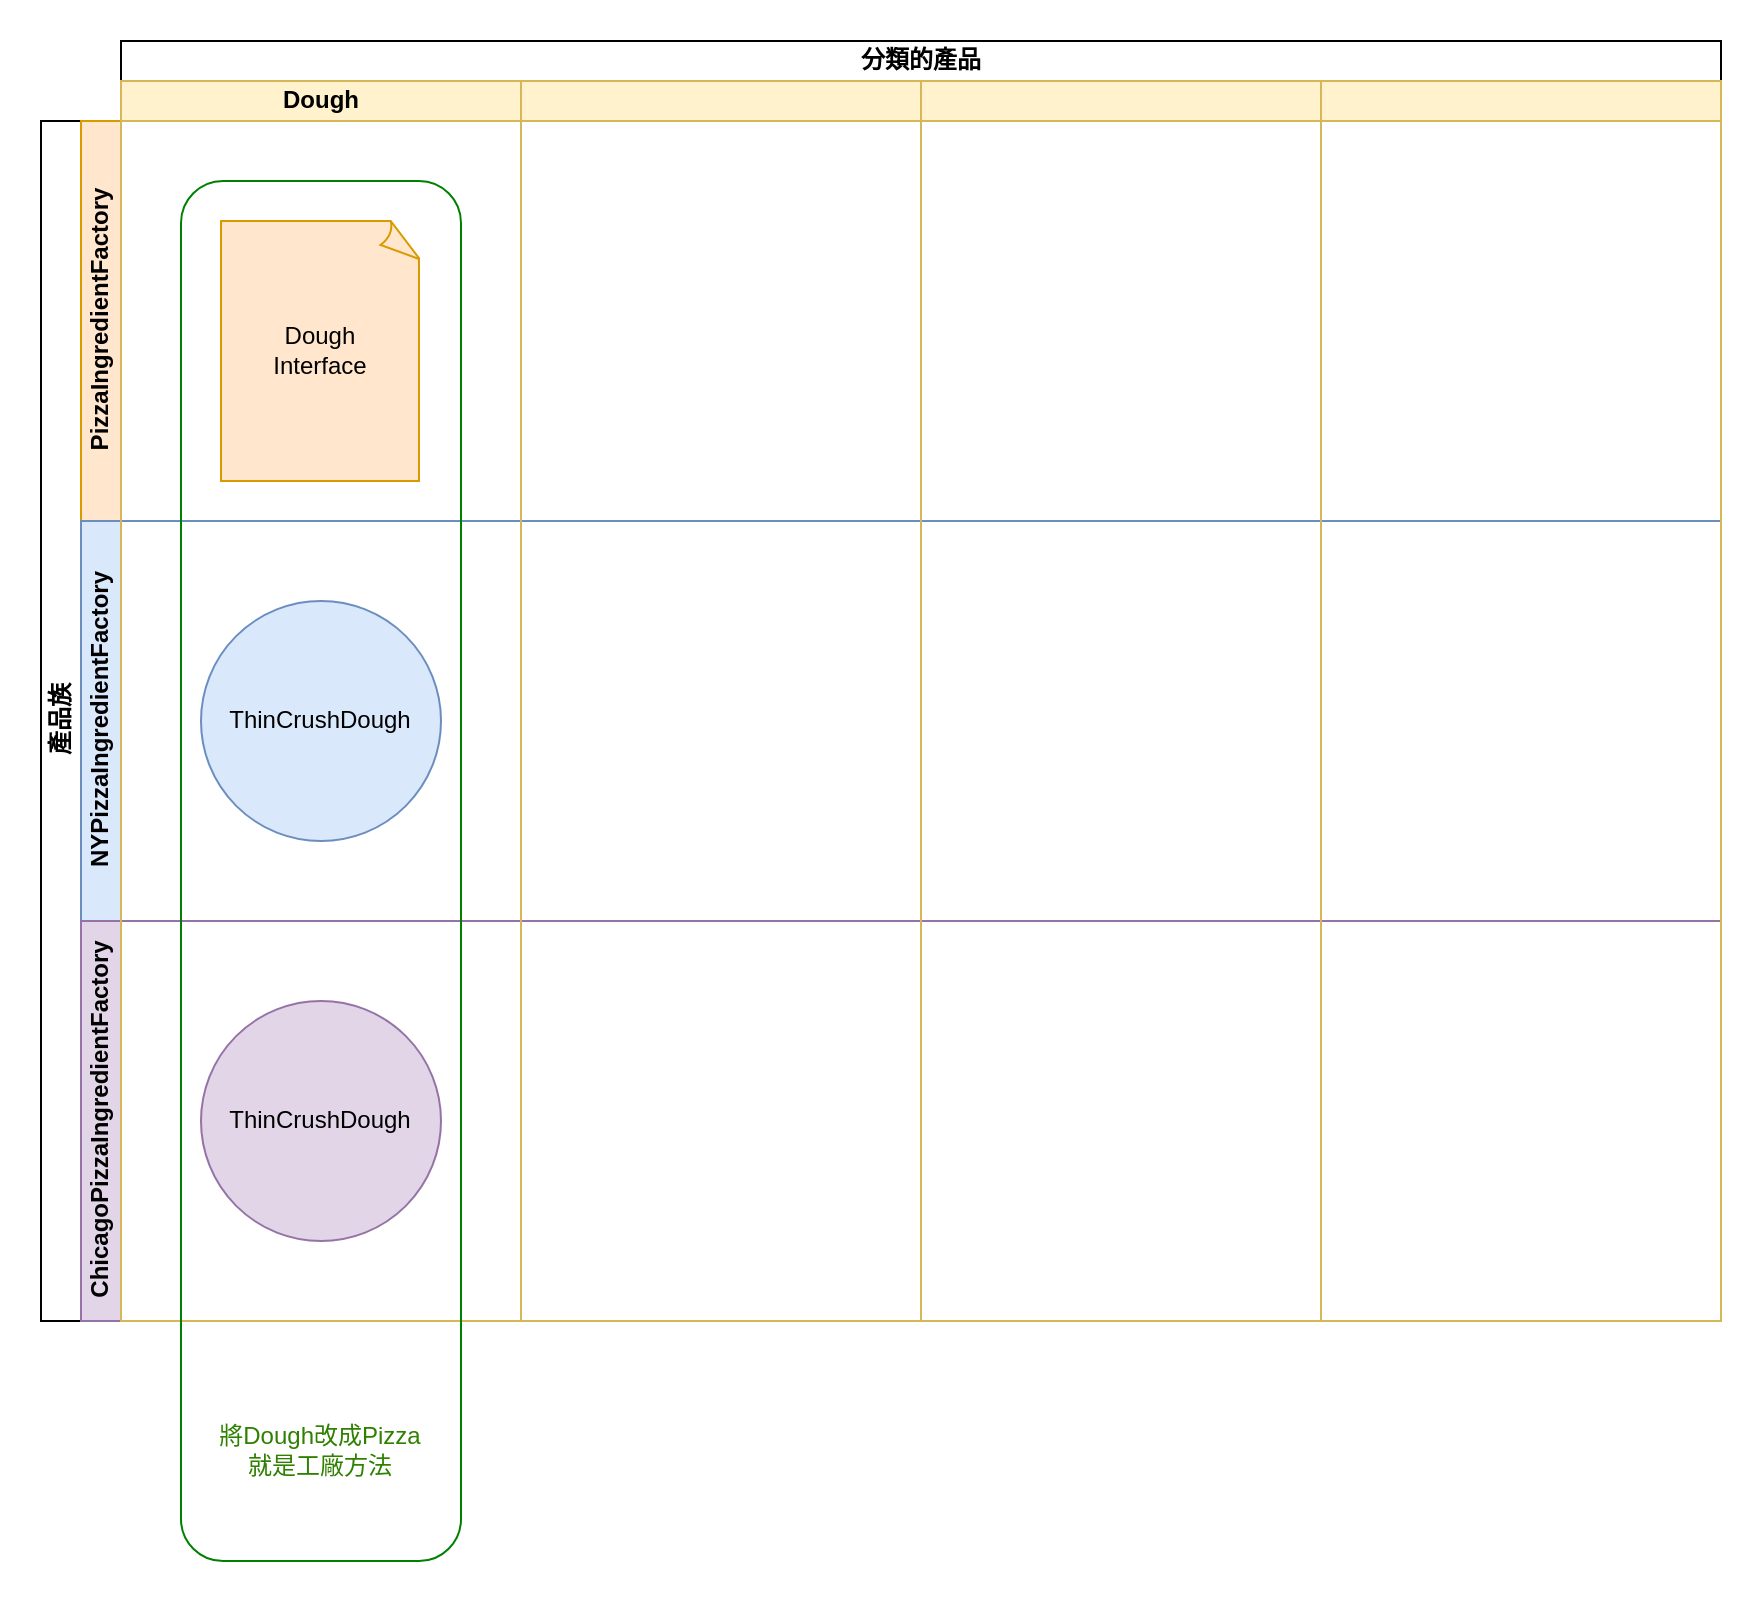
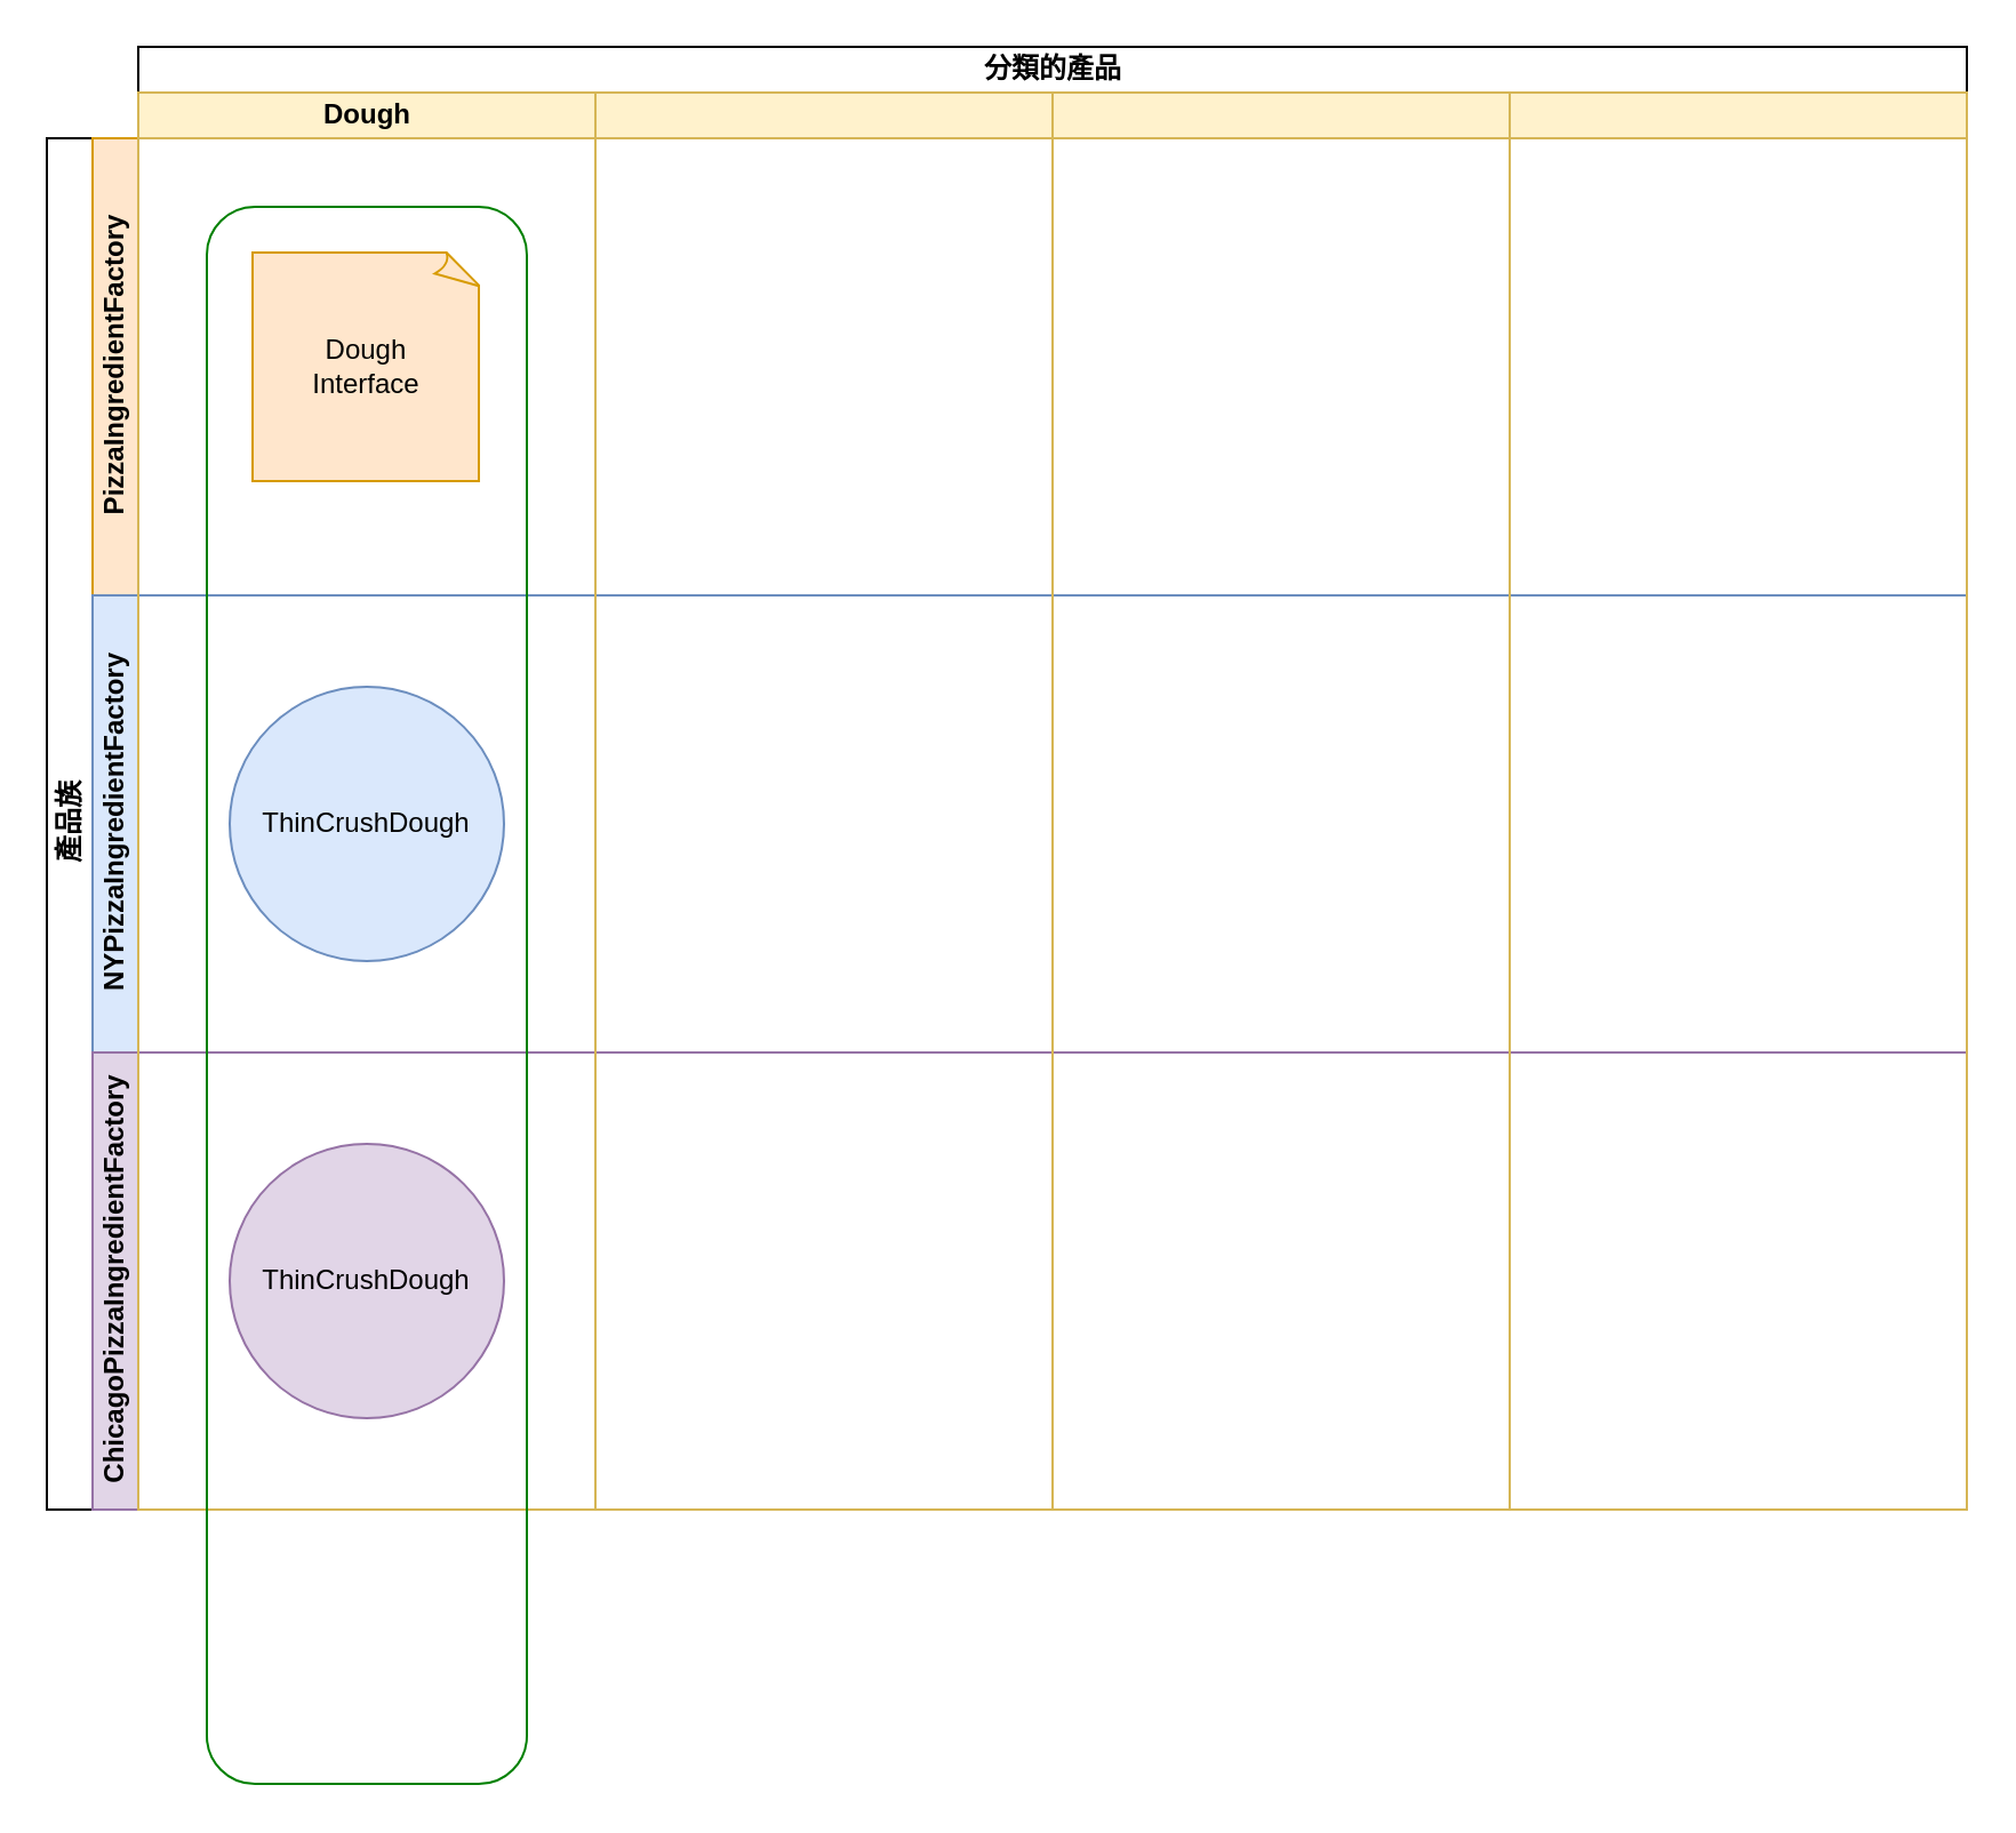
- <mxCell id="8" value="Dough&lt;br&gt;Interface" style="whiteSpace=wrap;html=1;shape=mxgraph.basic.document;fillColor=#ffe6cc;strokeColor=#d79b00;" vertex="1" parent="7"><mxGeometry x="50" y="70" width="100" height="130" as="geometry" /></mxCell>
+ <mxCell id="8" value="Dough&lt;br&gt;Interface" style="whiteSpace=wrap;html=1;shape=mxgraph.basic.document;fillColor=#ffe6cc;strokeColor=#d79b00;" vertex="1" parent="7"><mxGeometry x="50" y="70" width="100" height="100" as="geometry" /></mxCell>
- <mxCell id="15" value="將Dough改成Pizza&lt;br&gt;就是工廠方法" style="text;html=1;align=center;verticalAlign=middle;whiteSpace=wrap;rounded=0;fontColor=#2f8000;" vertex="1" parent="1"><mxGeometry x="90" y="710" width="140" height="30" as="geometry" /></mxCell>
